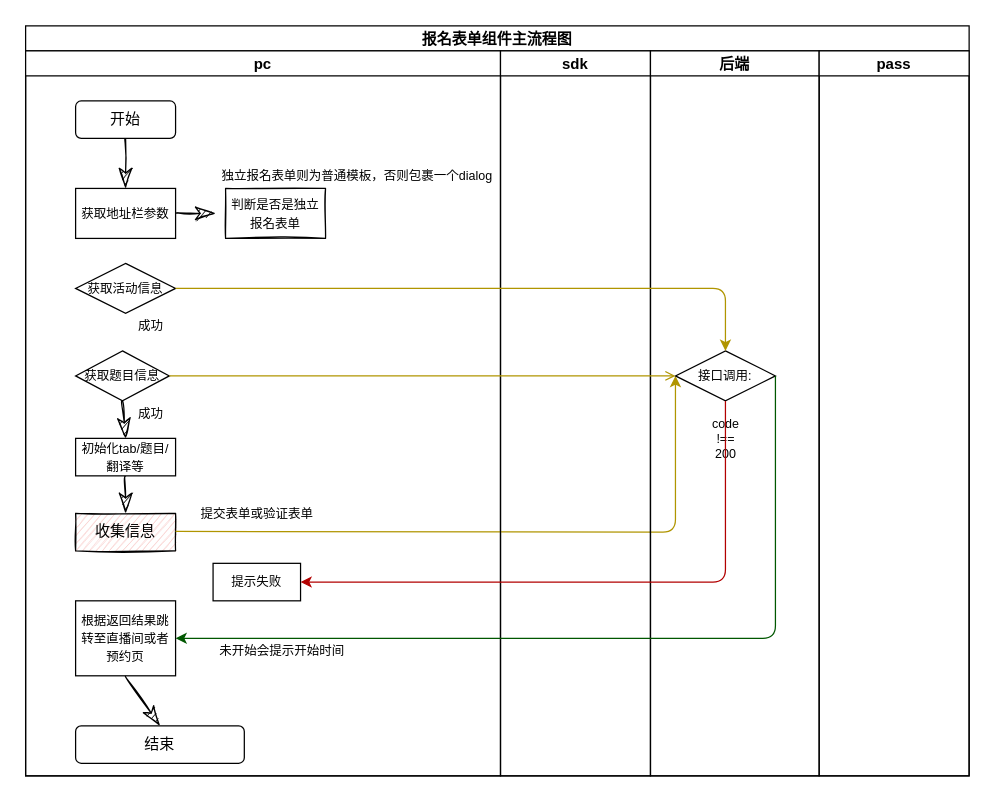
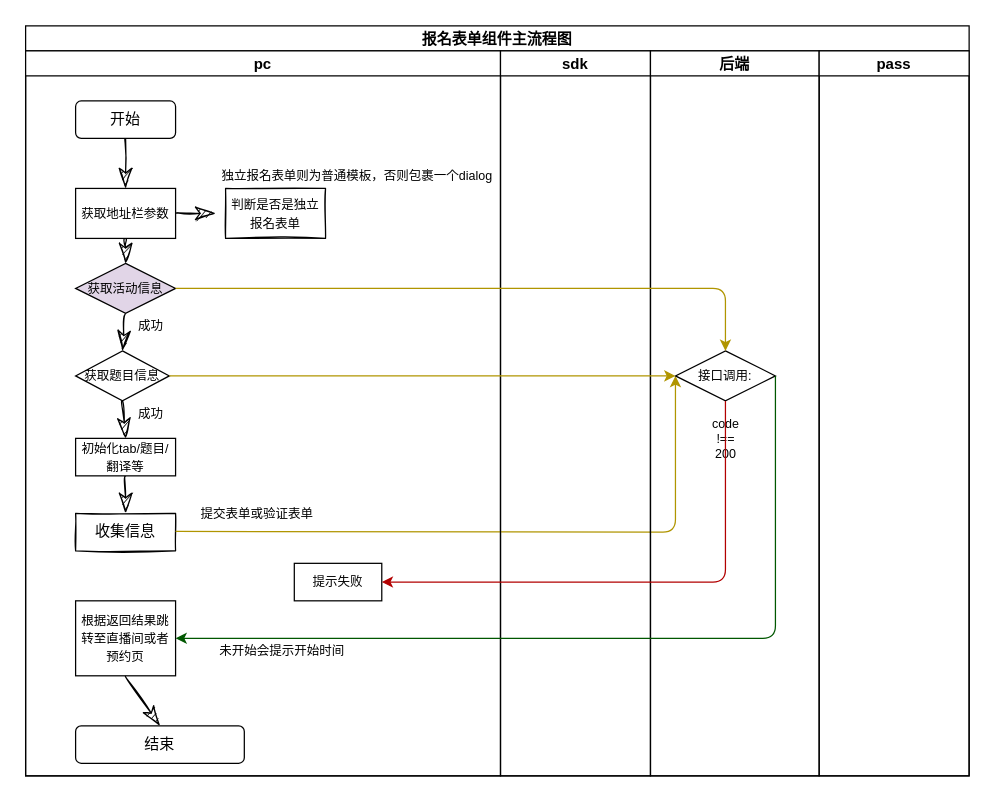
+ <mxCell id="6" style="edgeStyle=none;curved=1;rounded=0;sketch=1;hachureGap=4;orthogonalLoop=1;jettySize=auto;html=1;exitX=0.5;exitY=1;exitDx=0;exitDy=0;entryX=0.5;entryY=0;entryDx=0;entryDy=0;fontFamily=Architects Daughter;fontSource=https%3A%2F%2Ffonts.googleapis.com%2Fcss%3Ffamily%3DArchitects%2BDaughter;fontSize=12;endArrow=classicThin;endFill=1;startSize=14;endSize=14;sourcePerimeterSpacing=8;targetPerimeterSpacing=8;" edge="1" parent="3" source="8" target="11"><mxGeometry relative="1" as="geometry" /></mxCell>
- <mxCell id="11" value="获取活动信息" style="rhombus;whiteSpace=wrap;html=1;fontSize=10;" parent="3" vertex="1"><mxGeometry x="40" y="170" width="80" height="40" as="geometry" /></mxCell>
+ <mxCell id="11" value="获取活动信息" style="rhombus;whiteSpace=wrap;html=1;fontSize=10;fillColor=#e1d5e7;" parent="3" vertex="1"><mxGeometry x="40" y="170" width="80" height="40" as="geometry" /></mxCell>
+ <mxCell id="10" style="edgeStyle=none;curved=1;rounded=0;sketch=1;hachureGap=4;orthogonalLoop=1;jettySize=auto;html=1;exitX=0.5;exitY=1;exitDx=0;exitDy=0;entryX=0.5;entryY=0;entryDx=0;entryDy=0;fontFamily=Architects Daughter;fontSource=https%3A%2F%2Ffonts.googleapis.com%2Fcss%3Ffamily%3DArchitects%2BDaughter;fontSize=12;endArrow=classicThin;endFill=1;startSize=14;endSize=14;sourcePerimeterSpacing=8;targetPerimeterSpacing=8;" edge="1" parent="3" source="11" target="13"><mxGeometry relative="1" as="geometry" /></mxCell>
- <mxCell id="34" style="edgeStyle=none;html=1;exitX=1;exitY=0.5;exitDx=0;exitDy=0;fontSize=10;entryX=0;entryY=0.5;entryDx=0;entryDy=0;fillColor=#e3c800;strokeColor=#B09500;endArrow=open;" parent="2" source="13" target="30" edge="1"><mxGeometry relative="1" as="geometry"><mxPoint x="150.0" y="279.793" as="targetPoint" /></mxGeometry></mxCell>
+ <mxCell id="34" style="edgeStyle=none;html=1;exitX=1;exitY=0.5;exitDx=0;exitDy=0;fontSize=10;entryX=0;entryY=0.5;entryDx=0;entryDy=0;fillColor=#e3c800;strokeColor=#B09500;" parent="2" source="13" target="30" edge="1"><mxGeometry relative="1" as="geometry"><mxPoint x="150.0" y="279.793" as="targetPoint" /></mxGeometry></mxCell>
- <mxCell id="21" value="收集信息" style="whiteSpace=wrap;html=1;sketch=1;hachureGap=4;fontFamily=Architects Daughter;fontSource=https%3A%2F%2Ffonts.googleapis.com%2Fcss%3Ffamily%3DArchitects%2BDaughter;fontSize=12;fillColor=#f8cecc;" vertex="1" parent="3"><mxGeometry x="40" y="370" width="80" height="30" as="geometry" /></mxCell>
+ <mxCell id="21" value="收集信息" style="whiteSpace=wrap;html=1;sketch=1;hachureGap=4;fontFamily=Architects Daughter;fontSource=https%3A%2F%2Ffonts.googleapis.com%2Fcss%3Ffamily%3DArchitects%2BDaughter;fontSize=12;" vertex="1" parent="3"><mxGeometry x="40" y="370" width="80" height="30" as="geometry" /></mxCell>
- <mxCell id="17" value="&lt;font style=&quot;font-size: 10px&quot;&gt;提示失败&lt;/font&gt;" style="rounded=0;whiteSpace=wrap;html=1;" parent="3" vertex="1"><mxGeometry x="150" y="410" width="70" height="30" as="geometry" /></mxCell>
+ <mxCell id="17" value="&lt;font style=&quot;font-size: 10px&quot;&gt;提示失败&lt;/font&gt;" style="rounded=0;whiteSpace=wrap;html=1;" parent="3" vertex="1"><mxGeometry x="215" y="410" width="70" height="30" as="geometry" /></mxCell>
